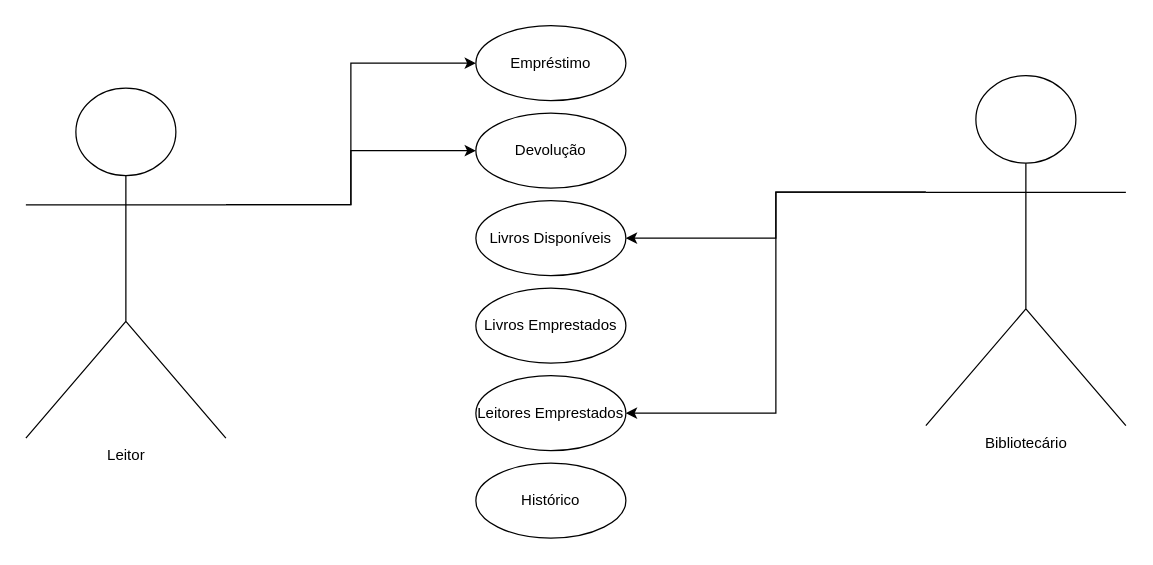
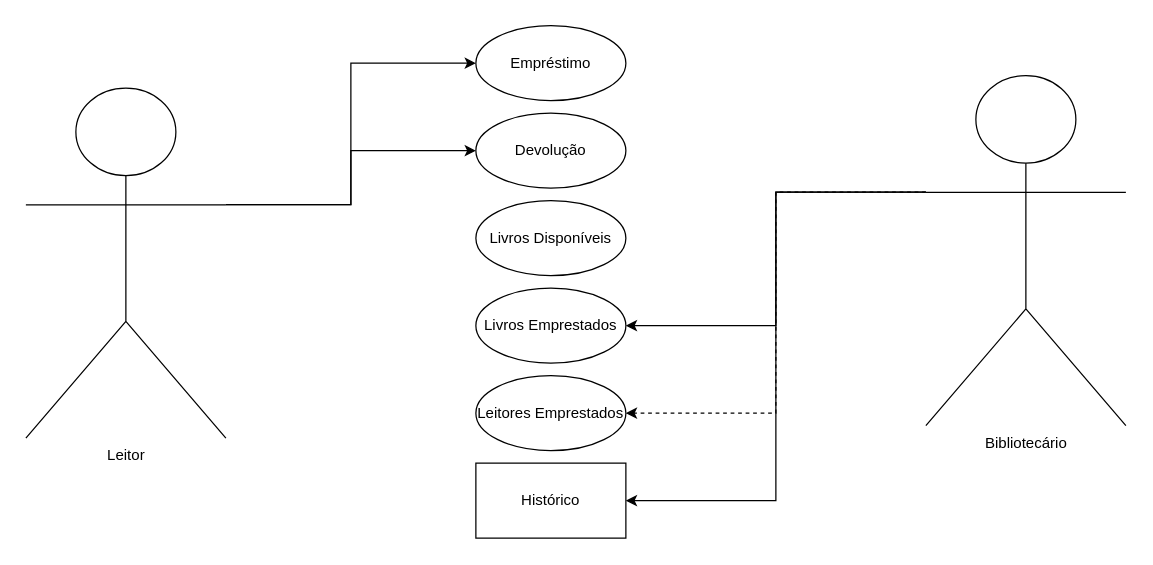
- <mxCell id="7" style="edgeStyle=orthogonalEdgeStyle;rounded=0;orthogonalLoop=1;jettySize=auto;html=1;exitX=0;exitY=0.333;exitDx=0;exitDy=0;exitPerimeter=0;entryX=1;entryY=0.5;entryDx=0;entryDy=0;" edge="1" parent="1" source="8" target="11"><mxGeometry relative="1" as="geometry" /></mxCell>
+ <mxCell id="7" style="edgeStyle=orthogonalEdgeStyle;rounded=0;orthogonalLoop=1;jettySize=auto;html=1;exitX=0;exitY=0.333;exitDx=0;exitDy=0;exitPerimeter=0;" edge="1" parent="1" source="8" target="12"><mxGeometry relative="1" as="geometry" /></mxCell>
- <mxCell id="5" style="edgeStyle=orthogonalEdgeStyle;rounded=0;orthogonalLoop=1;jettySize=auto;html=1;exitX=0;exitY=0.333;exitDx=0;exitDy=0;exitPerimeter=0;entryX=1;entryY=0.5;entryDx=0;entryDy=0;" edge="1" parent="1" source="8" target="13"><mxGeometry relative="1" as="geometry" /></mxCell>
+ <mxCell id="5" style="edgeStyle=orthogonalEdgeStyle;rounded=0;orthogonalLoop=1;jettySize=auto;html=1;exitX=0;exitY=0.333;exitDx=0;exitDy=0;exitPerimeter=0;entryX=1;entryY=0.5;entryDx=0;entryDy=0;dashed=1;" edge="1" parent="1" source="8" target="13"><mxGeometry relative="1" as="geometry" /></mxCell>
- <mxCell id="14" value="Histórico" style="ellipse;whiteSpace=wrap;html=1;" vertex="1" parent="1"><mxGeometry x="380" y="370" width="120" height="60" as="geometry" /></mxCell>
+ <mxCell id="14" value="Histórico" style="whiteSpace=wrap;html=1;rounded=0;" vertex="1" parent="1"><mxGeometry x="380" y="370" width="120" height="60" as="geometry" /></mxCell>
+ <mxCell id="6" style="edgeStyle=orthogonalEdgeStyle;rounded=0;orthogonalLoop=1;jettySize=auto;html=1;exitX=0;exitY=0.333;exitDx=0;exitDy=0;exitPerimeter=0;entryX=1;entryY=0.5;entryDx=0;entryDy=0;" edge="1" parent="1" source="8" target="14"><mxGeometry relative="1" as="geometry" /></mxCell>
